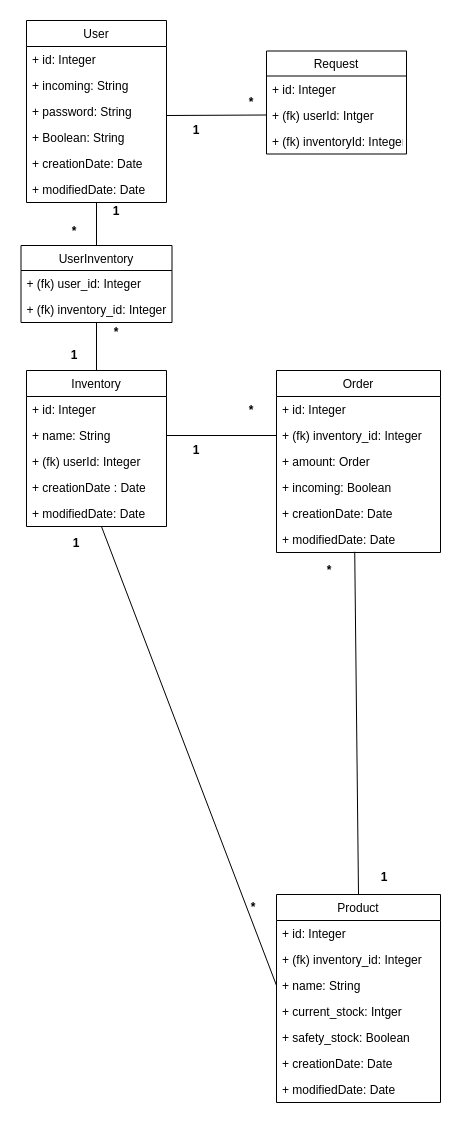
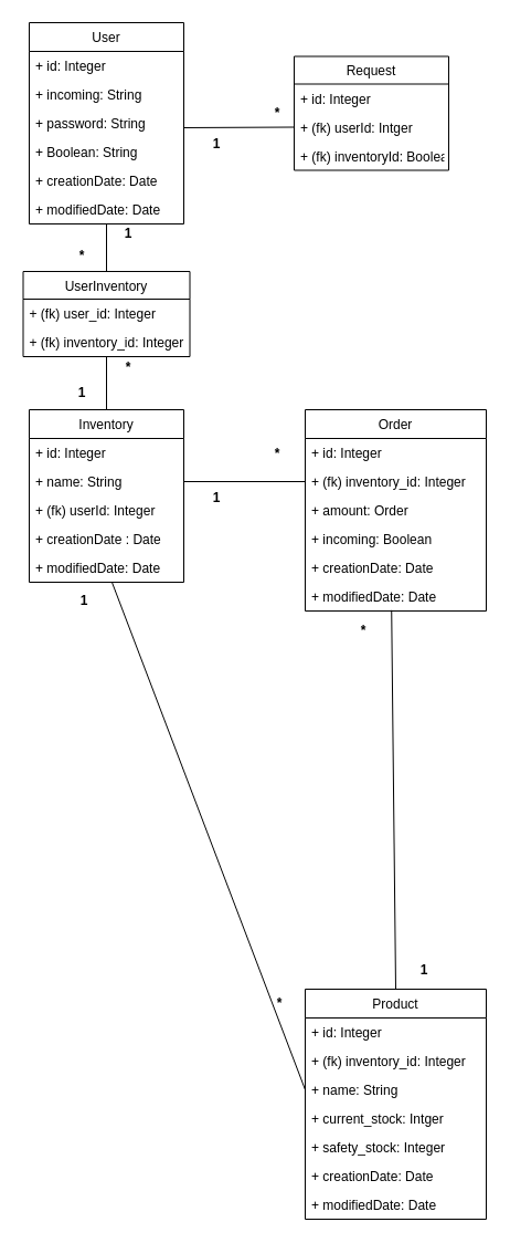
- <mxCell id="34" value="+ (fk) inventoryId: Integer" style="text;strokeColor=none;fillColor=none;align=left;verticalAlign=top;spacingLeft=4;spacingRight=4;overflow=hidden;rotatable=0;points=[[0,0.5],[1,0.5]];portConstraint=eastwest;" parent="31" vertex="1"><mxGeometry y="77" width="140" height="26" as="geometry" /></mxCell>
+ <mxCell id="34" value="+ (fk) inventoryId: Boolean" style="text;strokeColor=none;fillColor=none;align=left;verticalAlign=top;spacingLeft=4;spacingRight=4;overflow=hidden;rotatable=0;points=[[0,0.5],[1,0.5]];portConstraint=eastwest;" parent="31" vertex="1"><mxGeometry y="77" width="140" height="26" as="geometry" /></mxCell>
- <mxCell id="52" value="+ safety_stock: Boolean" style="text;strokeColor=none;fillColor=none;align=left;verticalAlign=top;spacingLeft=4;spacingRight=4;overflow=hidden;rotatable=0;points=[[0,0.5],[1,0.5]];portConstraint=eastwest;" parent="47" vertex="1"><mxGeometry y="130" width="164" height="26" as="geometry" /></mxCell>
+ <mxCell id="52" value="+ safety_stock: Integer" style="text;strokeColor=none;fillColor=none;align=left;verticalAlign=top;spacingLeft=4;spacingRight=4;overflow=hidden;rotatable=0;points=[[0,0.5],[1,0.5]];portConstraint=eastwest;" parent="47" vertex="1"><mxGeometry y="130" width="164" height="26" as="geometry" /></mxCell>
